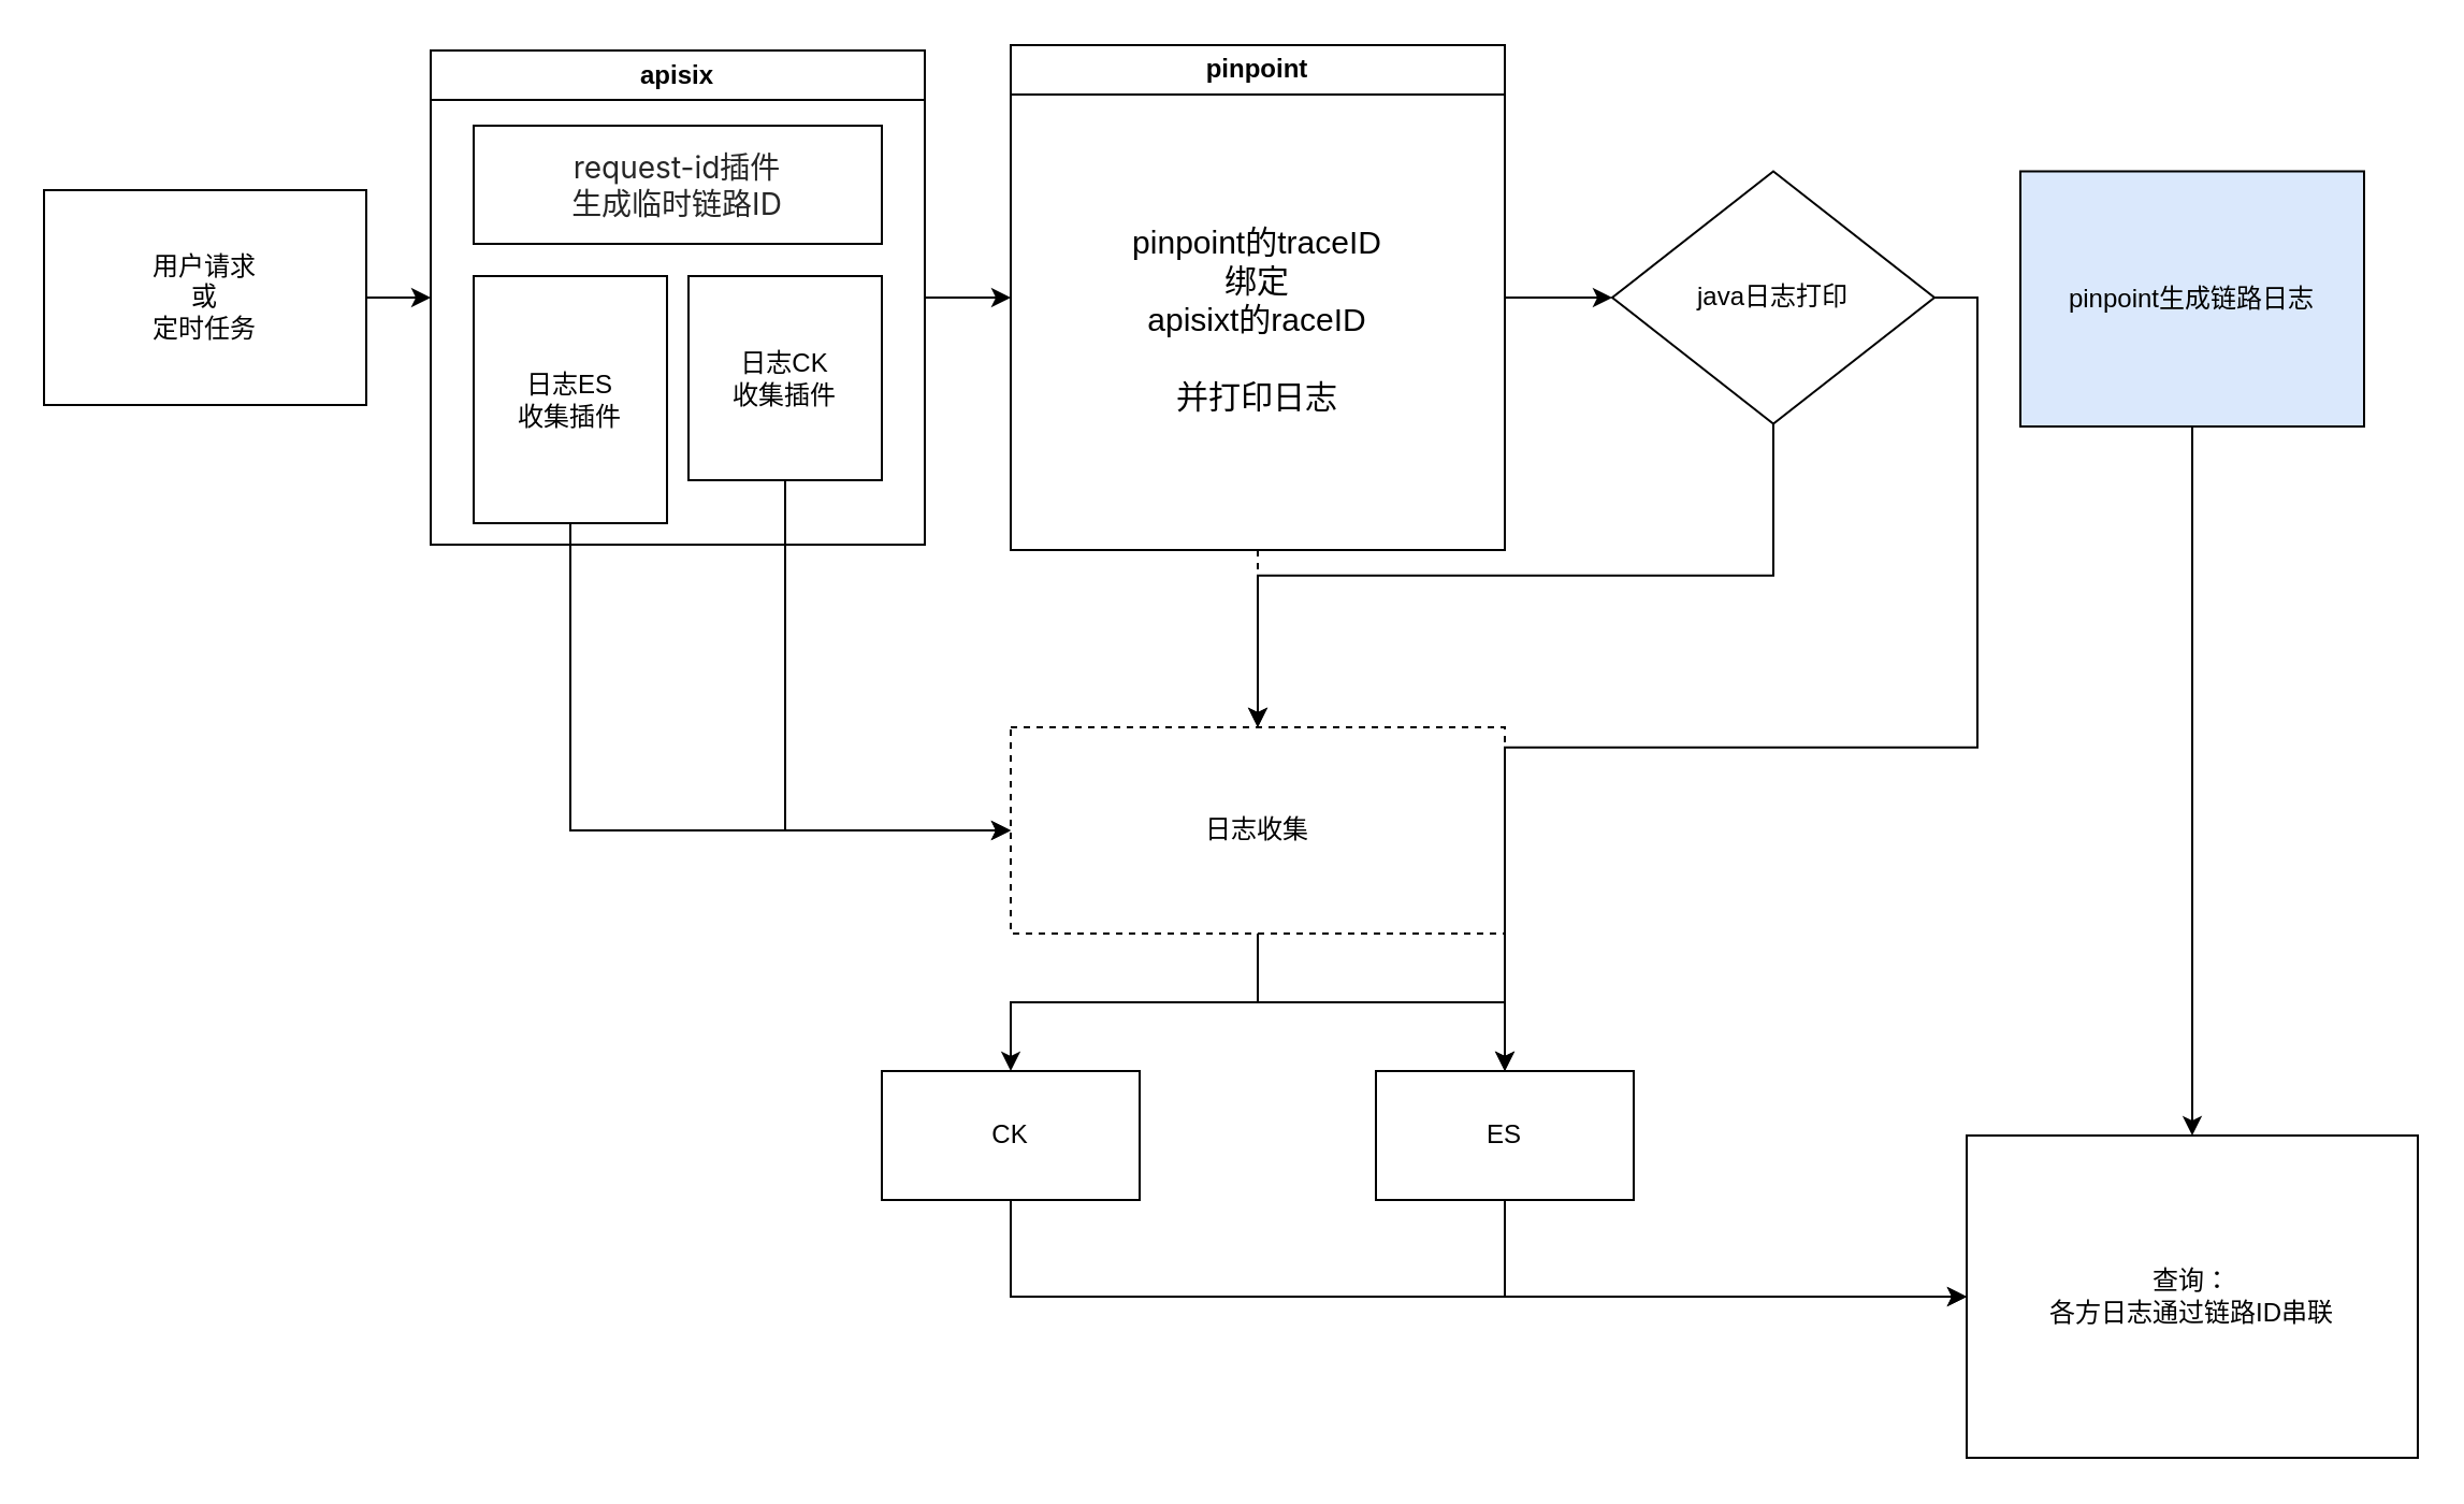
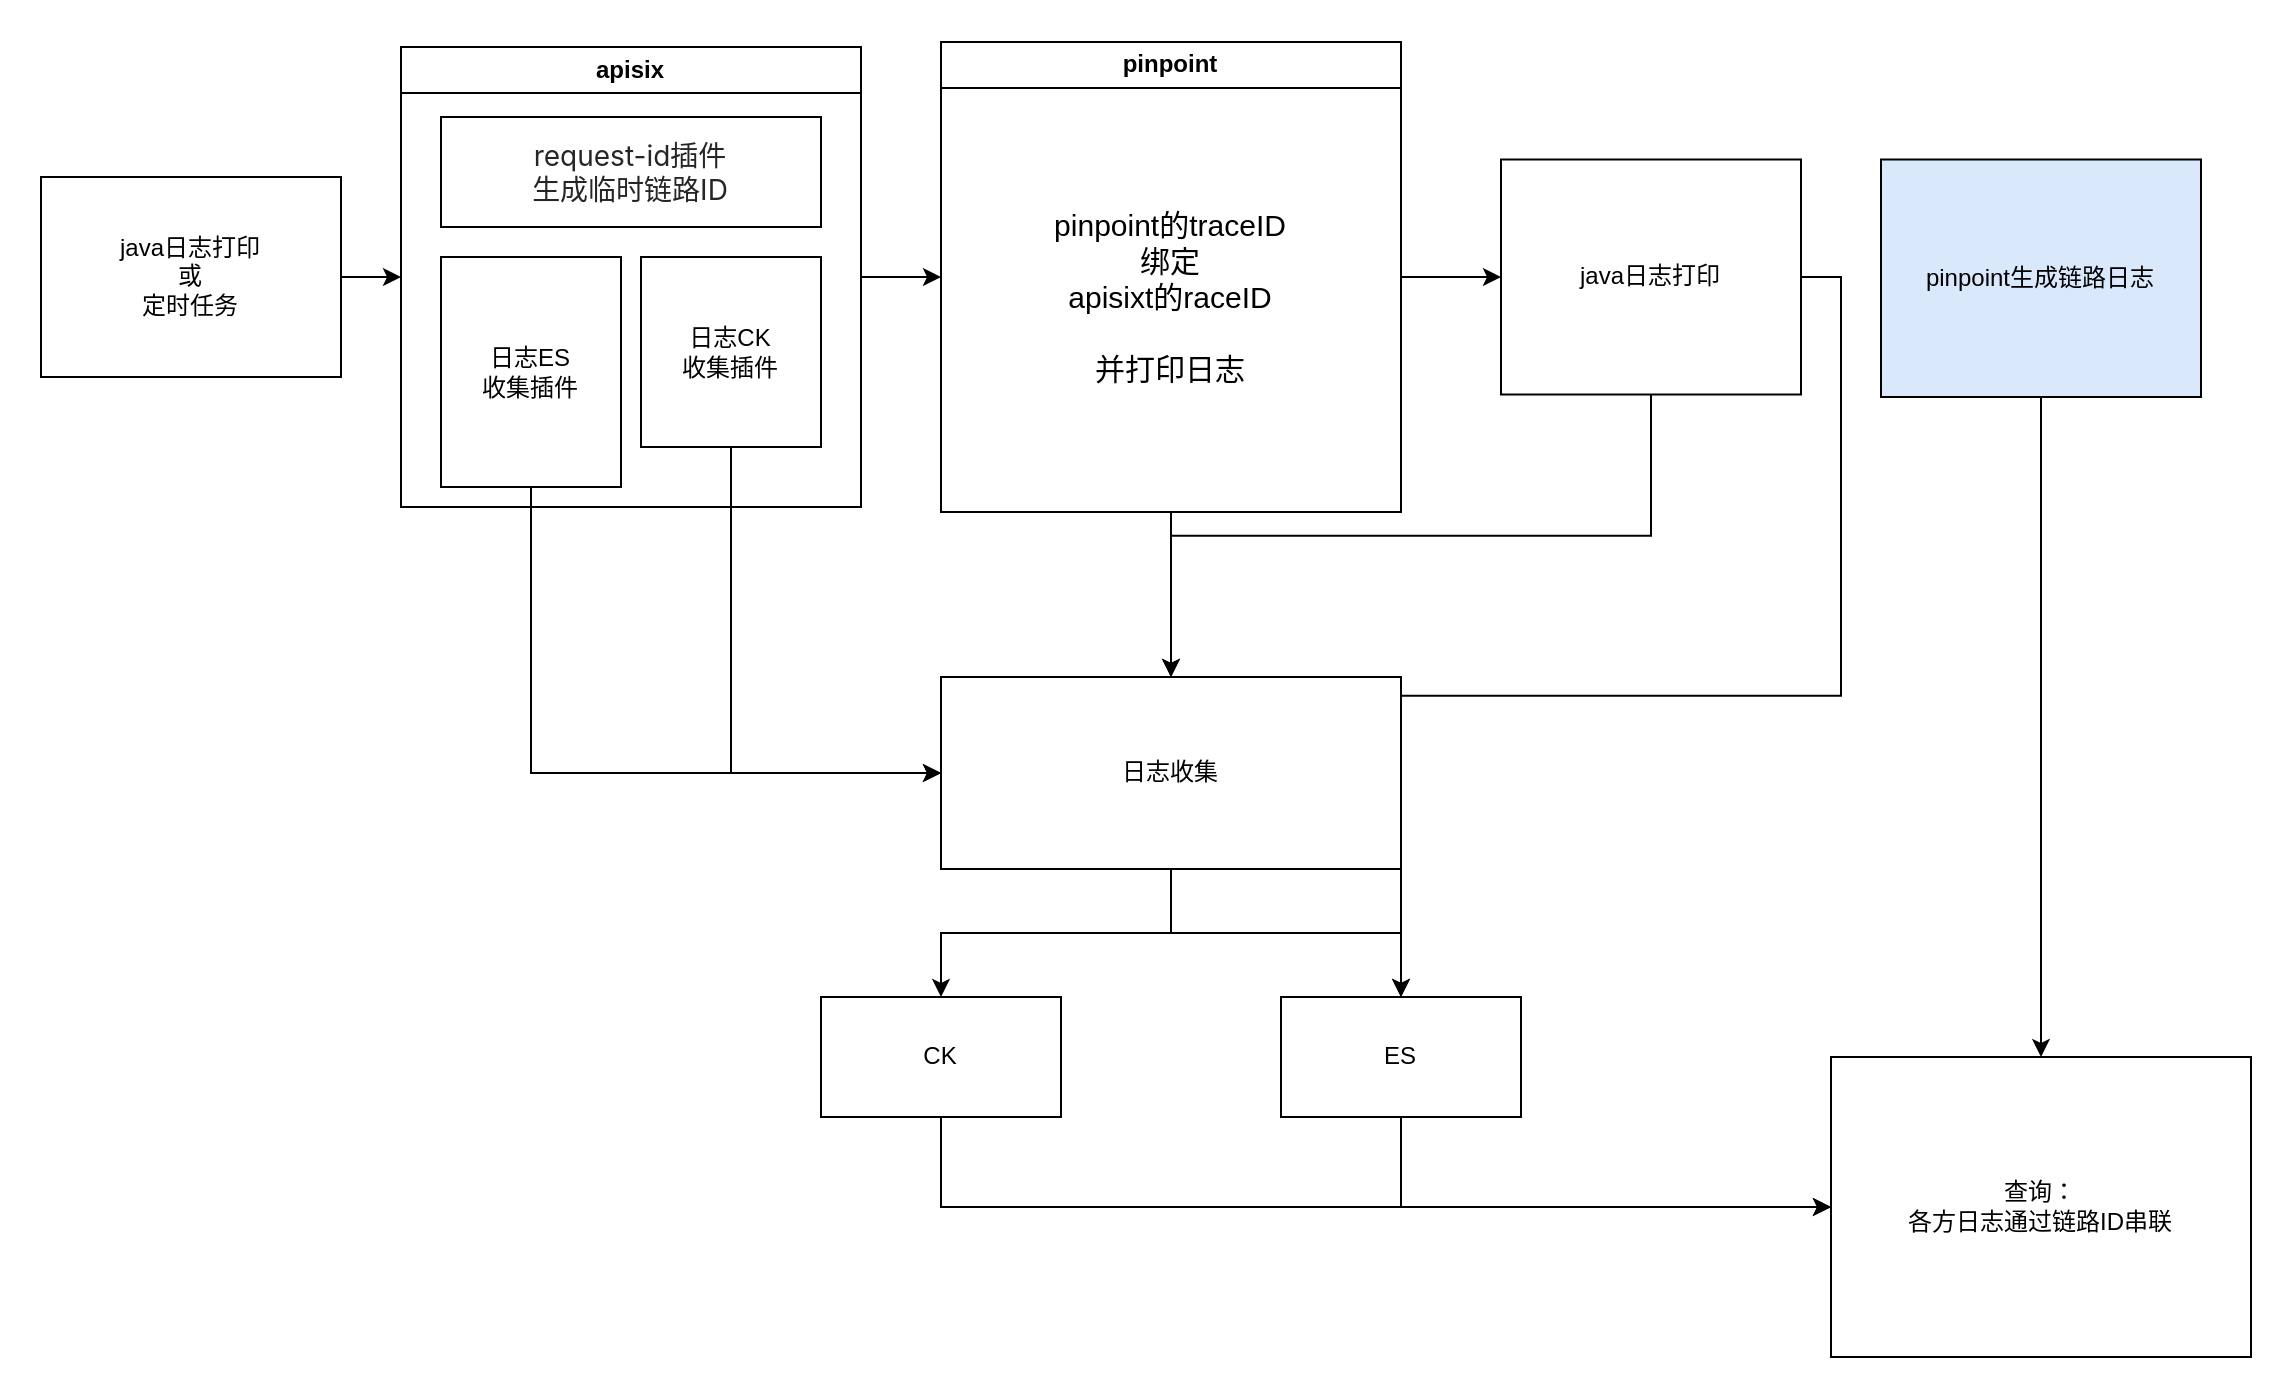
- <mxCell id="3" value="用户请求&lt;div&gt;或&lt;/div&gt;&lt;div&gt;定时任务&lt;/div&gt;" style="rounded=0;whiteSpace=wrap;html=1;" vertex="1" parent="1"><mxGeometry x="20" y="88" width="150" height="100" as="geometry" /></mxCell>
+ <mxCell id="3" value="java日志打印&lt;div&gt;或&lt;/div&gt;&lt;div&gt;定时任务&lt;/div&gt;" style="rounded=0;whiteSpace=wrap;html=1;" vertex="1" parent="1"><mxGeometry x="20" y="88" width="150" height="100" as="geometry" /></mxCell>
- <mxCell id="24" value="java日志打印" style="rhombus;whiteSpace=wrap;html=1;" vertex="1" parent="1"><mxGeometry x="750" y="79.25" width="150" height="117.5" as="geometry" /></mxCell>
+ <mxCell id="24" value="java日志打印" style="rounded=0;whiteSpace=wrap;html=1;" vertex="1" parent="1"><mxGeometry x="750" y="79.25" width="150" height="117.5" as="geometry" /></mxCell>
- <mxCell id="18" style="edgeStyle=orthogonalEdgeStyle;rounded=0;orthogonalLoop=1;jettySize=auto;html=1;exitX=0.5;exitY=1;exitDx=0;exitDy=0;entryX=0.5;entryY=0;entryDx=0;entryDy=0;dashed=1;" edge="1" parent="1" source="20" target="6"><mxGeometry relative="1" as="geometry" /></mxCell>
+ <mxCell id="18" style="edgeStyle=orthogonalEdgeStyle;rounded=0;orthogonalLoop=1;jettySize=auto;html=1;exitX=0.5;exitY=1;exitDx=0;exitDy=0;entryX=0.5;entryY=0;entryDx=0;entryDy=0;" edge="1" parent="1" source="20" target="6"><mxGeometry relative="1" as="geometry" /></mxCell>
- <mxCell id="6" value="日志收集" style="rounded=0;whiteSpace=wrap;html=1;dashed=1;" vertex="1" parent="1"><mxGeometry x="470" y="338" width="230" height="96" as="geometry" /></mxCell>
+ <mxCell id="6" value="日志收集" style="rounded=0;whiteSpace=wrap;html=1;" vertex="1" parent="1"><mxGeometry x="470" y="338" width="230" height="96" as="geometry" /></mxCell>
